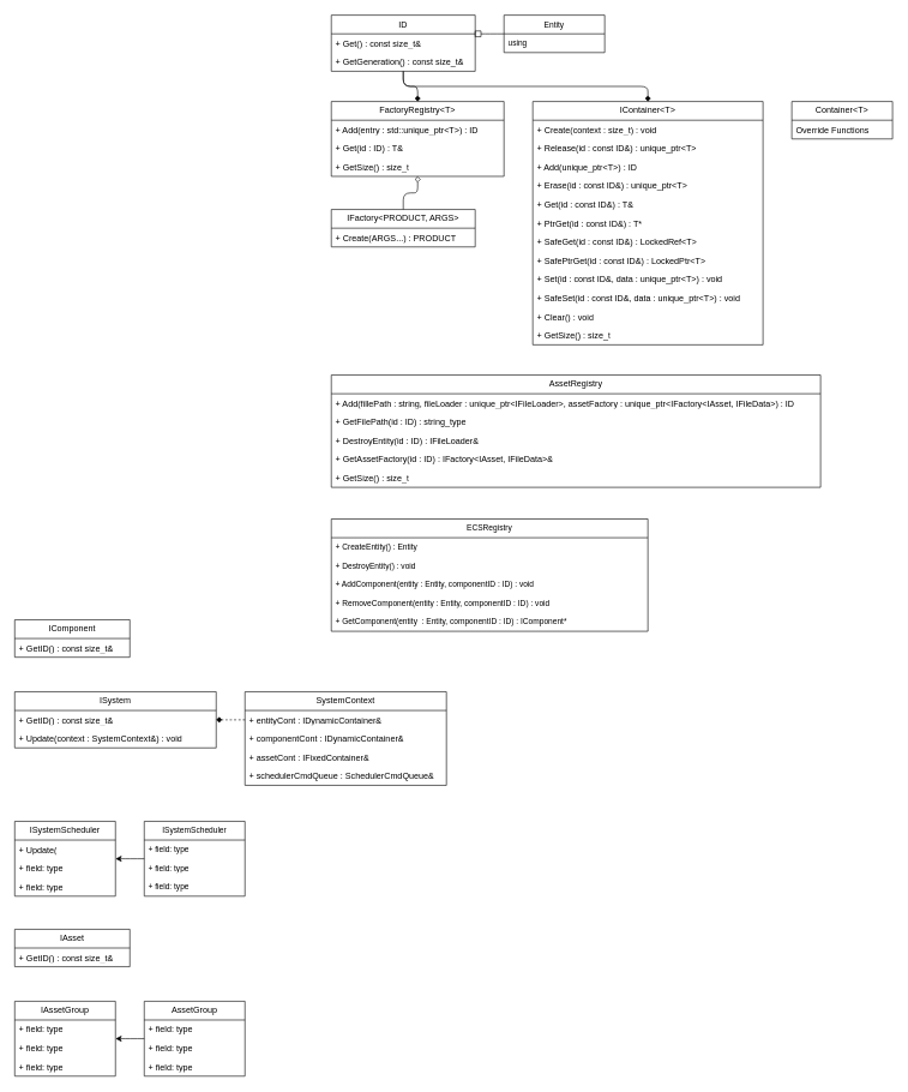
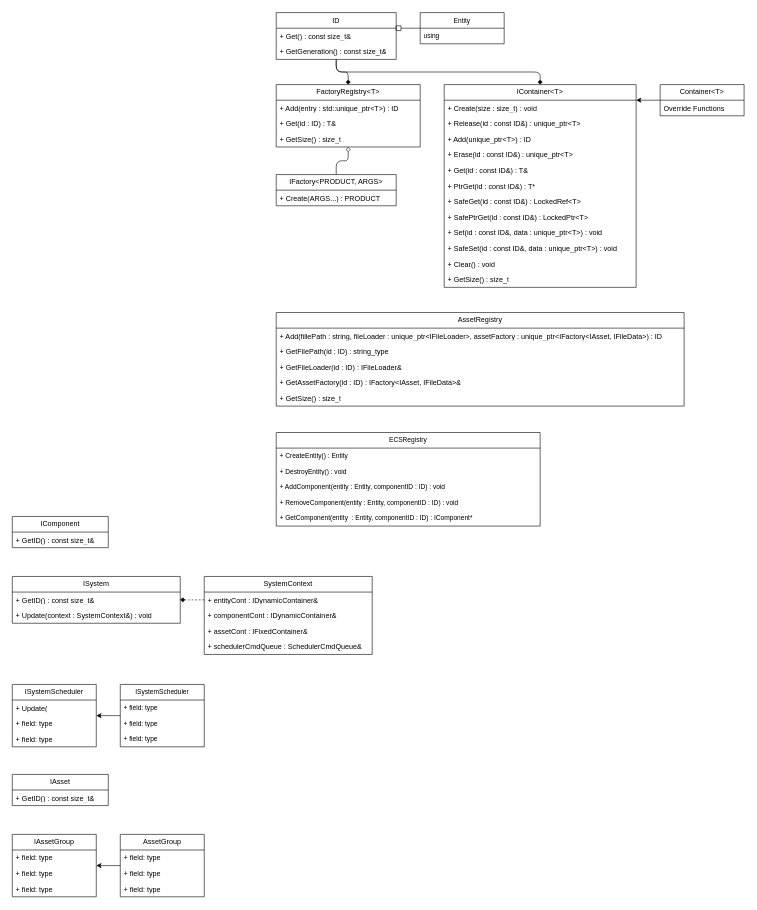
+ <mxCell id="40" style="edgeStyle=elbowEdgeStyle;html=1;elbow=vertical;" parent="1" source="41" target="27" edge="1"><mxGeometry relative="1" as="geometry" /></mxCell>
- <mxCell id="28" value="+ Create(context : size_t) : void" style="text;strokeColor=none;fillColor=none;align=left;verticalAlign=top;spacingLeft=4;spacingRight=4;overflow=hidden;rotatable=0;points=[[0,0.5],[1,0.5]];portConstraint=eastwest;whiteSpace=wrap;html=1;" parent="27" vertex="1"><mxGeometry y="26" width="320" height="26" as="geometry" /></mxCell>
+ <mxCell id="28" value="+ Create(size : size_t) : void" style="text;strokeColor=none;fillColor=none;align=left;verticalAlign=top;spacingLeft=4;spacingRight=4;overflow=hidden;rotatable=0;points=[[0,0.5],[1,0.5]];portConstraint=eastwest;whiteSpace=wrap;html=1;" parent="27" vertex="1"><mxGeometry y="26" width="320" height="26" as="geometry" /></mxCell>
- <mxCell id="70" value="+ DestroyEntity(id : ID) : IFileLoader&amp;amp;" style="text;strokeColor=none;fillColor=none;align=left;verticalAlign=top;spacingLeft=4;spacingRight=4;overflow=hidden;rotatable=0;points=[[0,0.5],[1,0.5]];portConstraint=eastwest;whiteSpace=wrap;html=1;" vertex="1" parent="67"><mxGeometry y="78" width="680" height="26" as="geometry" /></mxCell>
+ <mxCell id="70" value="+ GetFileLoader(id : ID) : IFileLoader&amp;amp;" style="text;strokeColor=none;fillColor=none;align=left;verticalAlign=top;spacingLeft=4;spacingRight=4;overflow=hidden;rotatable=0;points=[[0,0.5],[1,0.5]];portConstraint=eastwest;whiteSpace=wrap;html=1;" vertex="1" parent="67"><mxGeometry y="78" width="680" height="26" as="geometry" /></mxCell>
